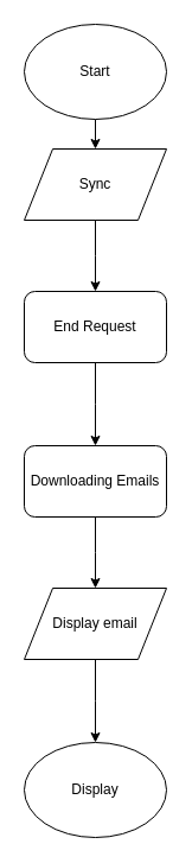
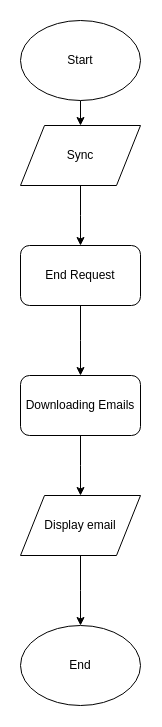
- <mxCell id="4" value="Display" style="ellipse;whiteSpace=wrap;html=1;" vertex="1" parent="1"><mxGeometry x="20" y="625" width="120" height="80" as="geometry" /></mxCell>
+ <mxCell id="4" value="End" style="ellipse;whiteSpace=wrap;html=1;" vertex="1" parent="1"><mxGeometry x="20" y="625" width="120" height="80" as="geometry" /></mxCell>
